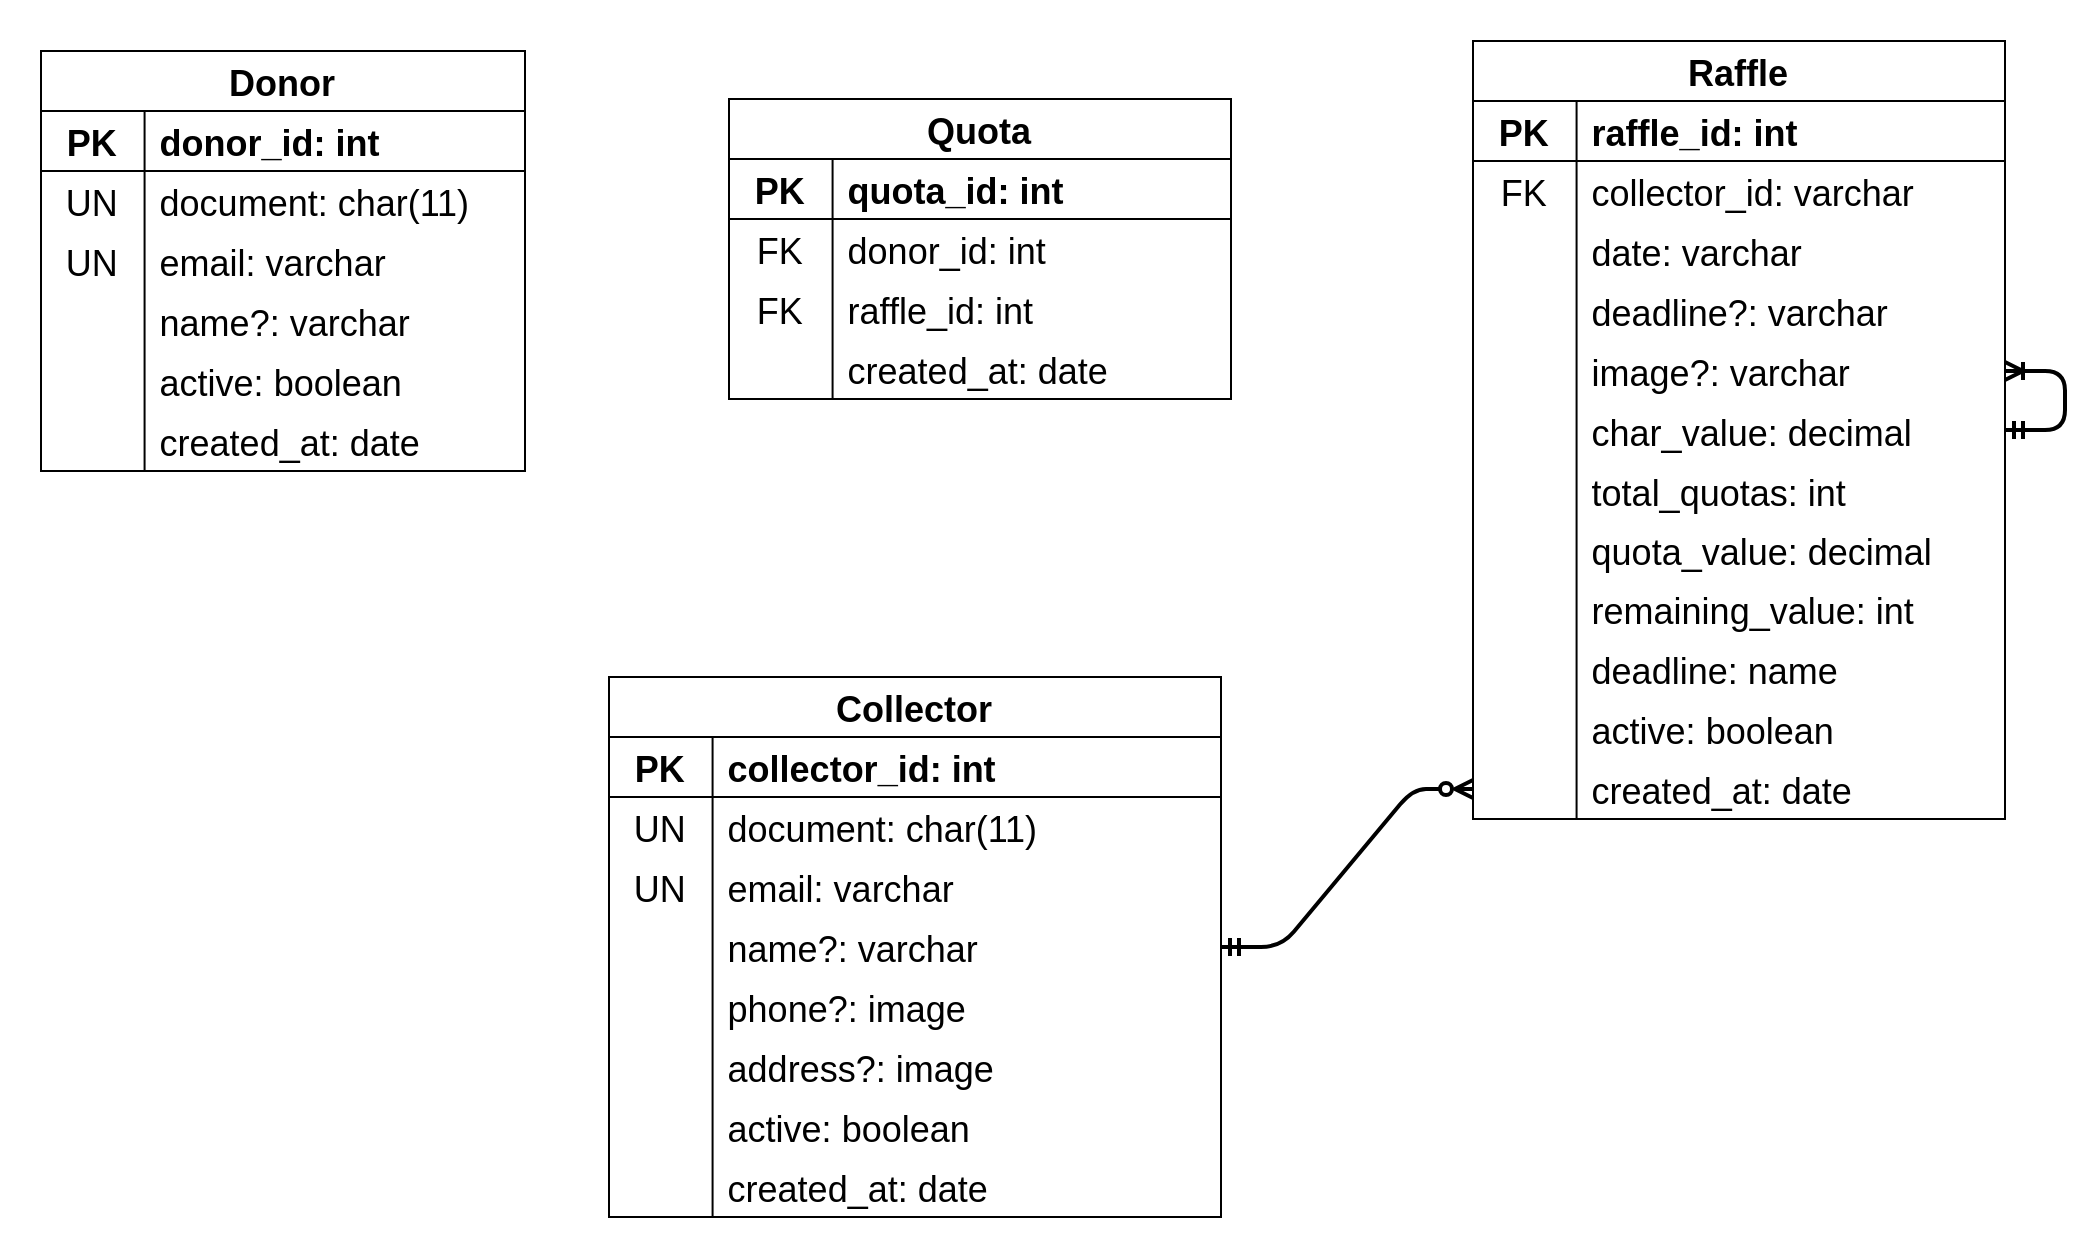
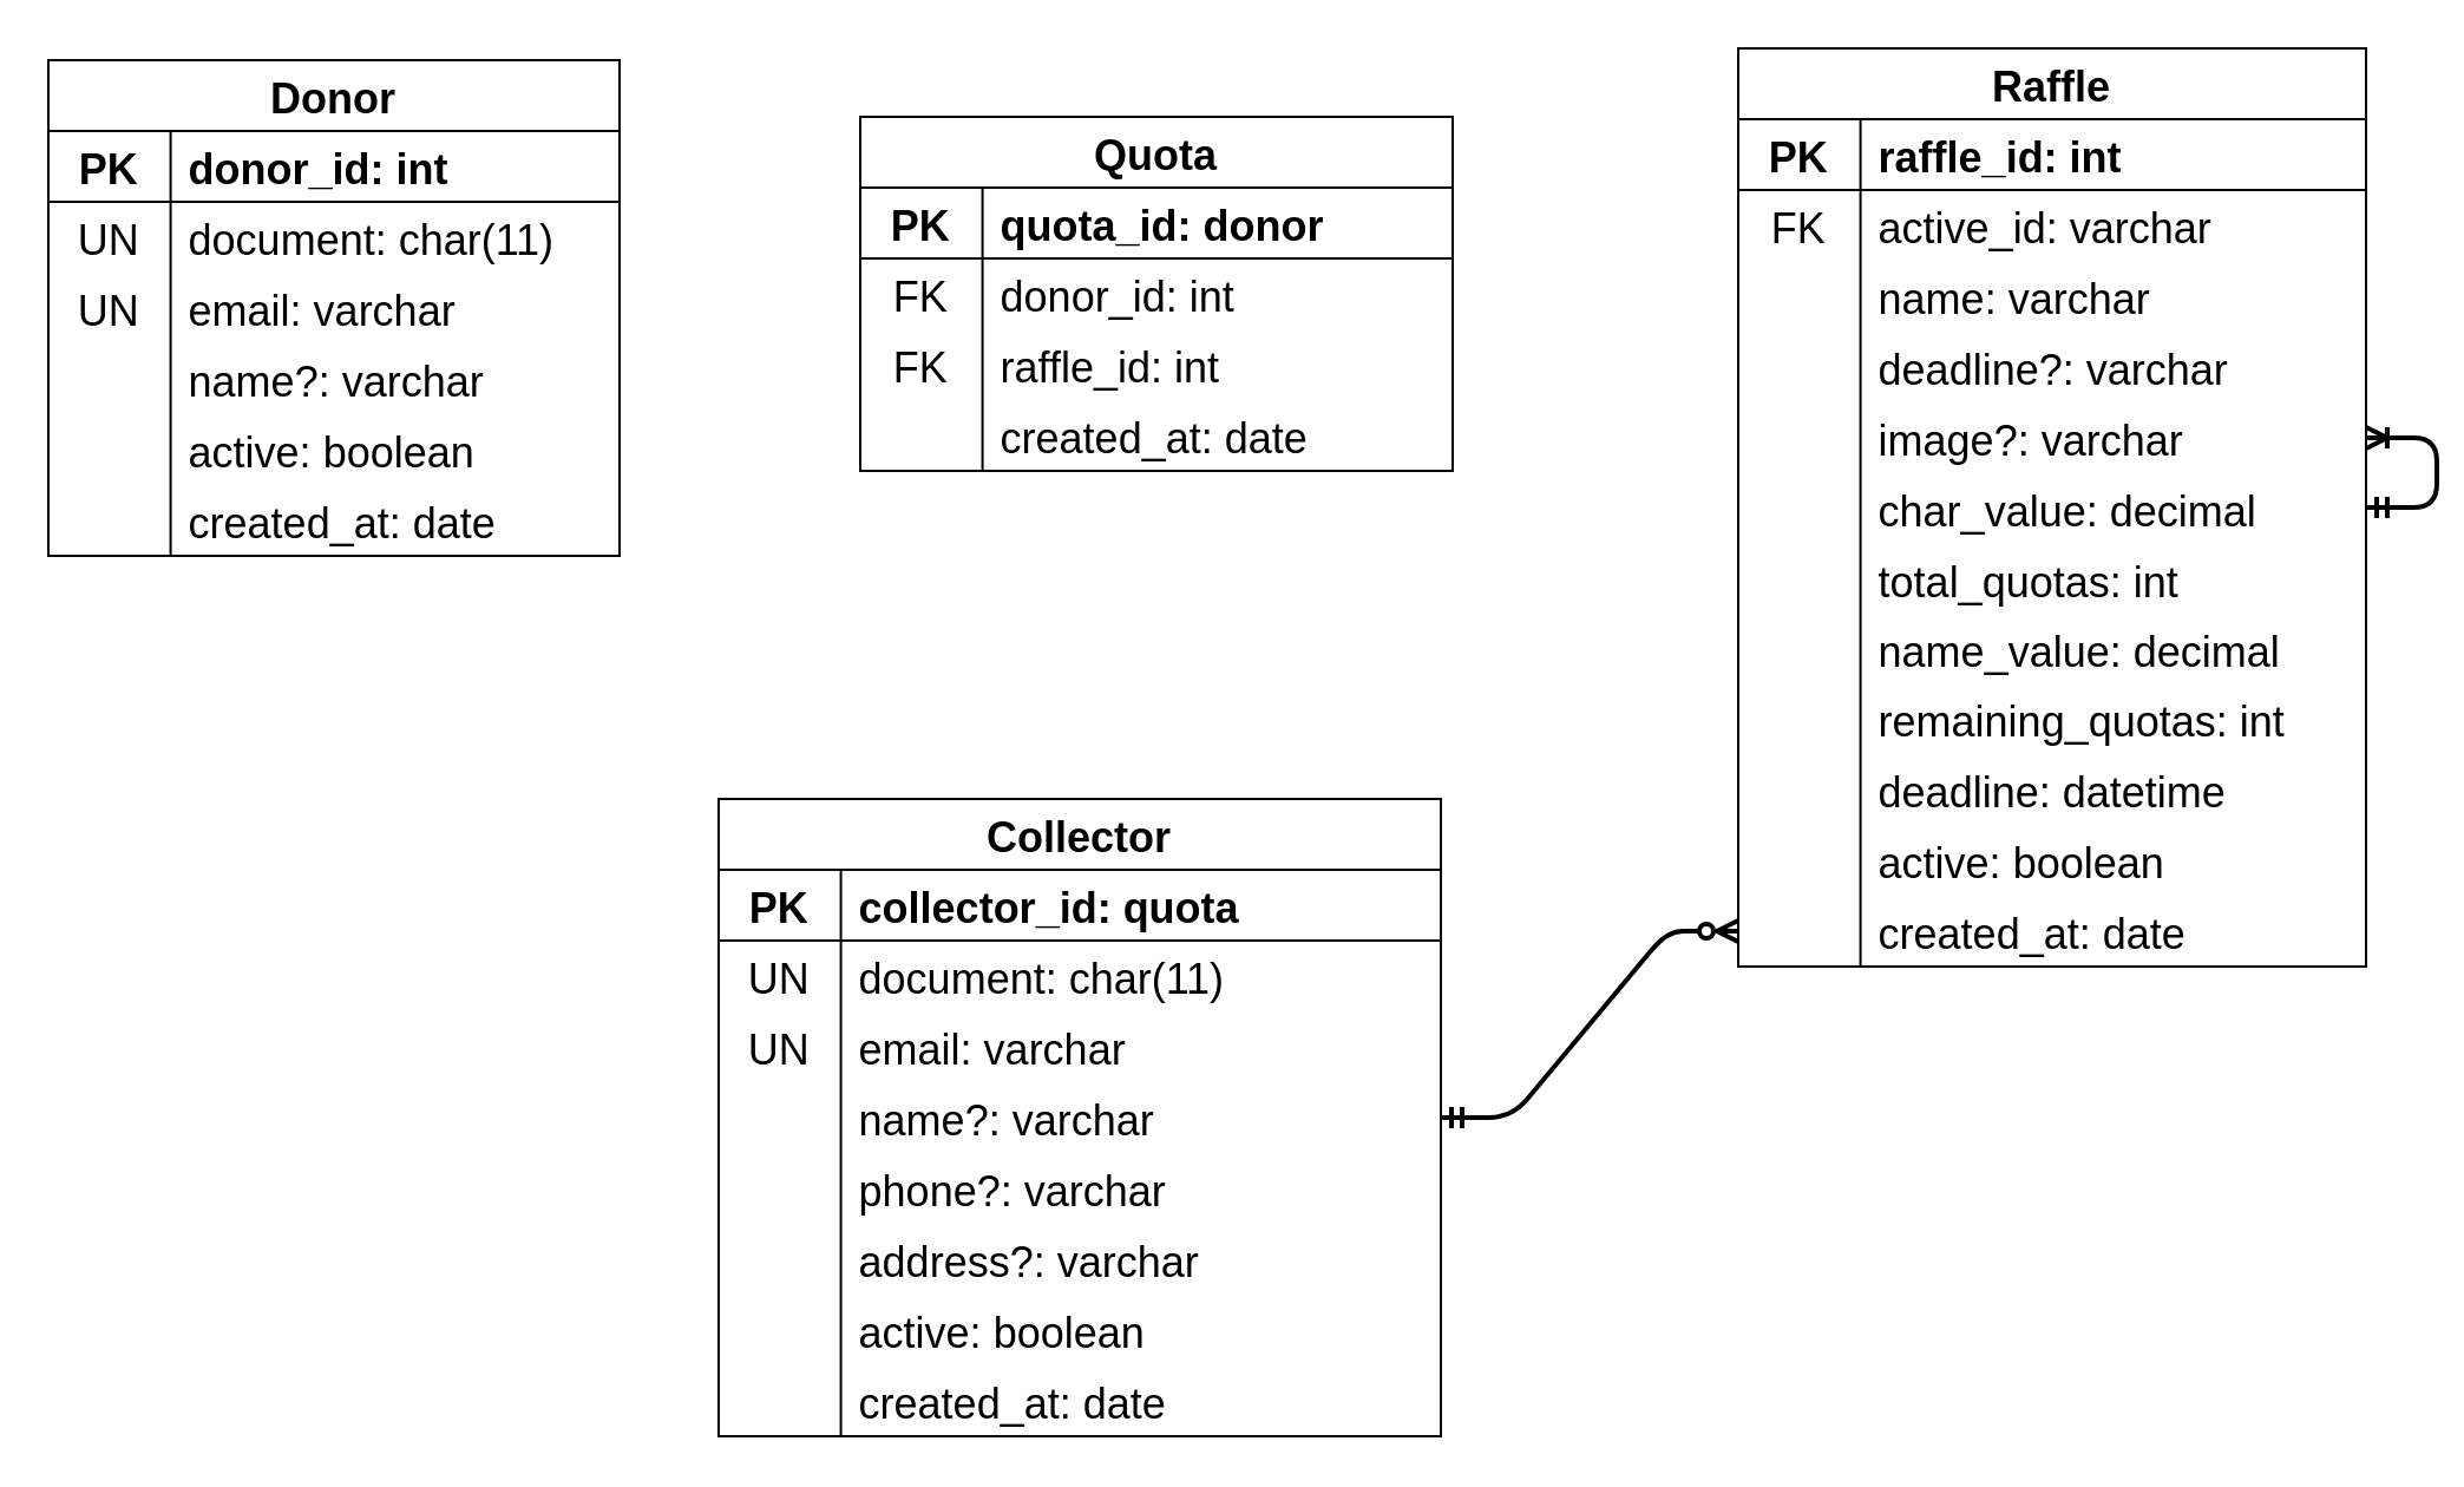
- <mxCell id="61" value="quota_id: int" style="shape=partialRectangle;connectable=0;fillColor=none;top=0;left=0;bottom=0;right=0;align=left;spacingLeft=6;fontStyle=1;overflow=hidden;fontSize=18;" parent="59" vertex="1"><mxGeometry x="51.789" width="199.211" height="30" as="geometry"><mxRectangle width="199.211" height="30" as="alternateBounds" /></mxGeometry></mxCell>
+ <mxCell id="61" value="quota_id: donor" style="shape=partialRectangle;connectable=0;fillColor=none;top=0;left=0;bottom=0;right=0;align=left;spacingLeft=6;fontStyle=1;overflow=hidden;fontSize=18;" parent="59" vertex="1"><mxGeometry x="51.789" width="199.211" height="30" as="geometry"><mxRectangle width="199.211" height="30" as="alternateBounds" /></mxGeometry></mxCell>
- <mxCell id="27" value="collector_id: varchar " style="shape=partialRectangle;connectable=0;fillColor=none;top=0;left=0;bottom=0;right=0;align=left;spacingLeft=6;overflow=hidden;fontSize=18;" parent="25" vertex="1"><mxGeometry x="51.789" width="214.211" height="30" as="geometry"><mxRectangle width="214.211" height="30" as="alternateBounds" /></mxGeometry></mxCell>
+ <mxCell id="27" value="active_id: varchar " style="shape=partialRectangle;connectable=0;fillColor=none;top=0;left=0;bottom=0;right=0;align=left;spacingLeft=6;overflow=hidden;fontSize=18;" parent="25" vertex="1"><mxGeometry x="51.789" width="214.211" height="30" as="geometry"><mxRectangle width="214.211" height="30" as="alternateBounds" /></mxGeometry></mxCell>
- <mxCell id="30" value="date: varchar" style="shape=partialRectangle;connectable=0;fillColor=none;top=0;left=0;bottom=0;right=0;align=left;spacingLeft=6;overflow=hidden;fontSize=18;" parent="28" vertex="1"><mxGeometry x="51.789" width="214.211" height="30" as="geometry"><mxRectangle width="214.211" height="30" as="alternateBounds" /></mxGeometry></mxCell>
+ <mxCell id="30" value="name: varchar" style="shape=partialRectangle;connectable=0;fillColor=none;top=0;left=0;bottom=0;right=0;align=left;spacingLeft=6;overflow=hidden;fontSize=18;" parent="28" vertex="1"><mxGeometry x="51.789" width="214.211" height="30" as="geometry"><mxRectangle width="214.211" height="30" as="alternateBounds" /></mxGeometry></mxCell>
- <mxCell id="45" value="quota_value: decimal" style="shape=partialRectangle;connectable=0;fillColor=none;top=0;left=0;bottom=0;right=0;align=left;spacingLeft=6;overflow=hidden;fontSize=18;" parent="43" vertex="1"><mxGeometry x="51.789" width="214.211" height="29" as="geometry"><mxRectangle width="214.211" height="29" as="alternateBounds" /></mxGeometry></mxCell>
+ <mxCell id="45" value="name_value: decimal" style="shape=partialRectangle;connectable=0;fillColor=none;top=0;left=0;bottom=0;right=0;align=left;spacingLeft=6;overflow=hidden;fontSize=18;" parent="43" vertex="1"><mxGeometry x="51.789" width="214.211" height="29" as="geometry"><mxRectangle width="214.211" height="29" as="alternateBounds" /></mxGeometry></mxCell>
- <mxCell id="48" value="remaining_value: int" style="shape=partialRectangle;connectable=0;fillColor=none;top=0;left=0;bottom=0;right=0;align=left;spacingLeft=6;overflow=hidden;fontSize=18;" parent="46" vertex="1"><mxGeometry x="51.789" width="214.211" height="30" as="geometry"><mxRectangle width="214.211" height="30" as="alternateBounds" /></mxGeometry></mxCell>
+ <mxCell id="48" value="remaining_quotas: int" style="shape=partialRectangle;connectable=0;fillColor=none;top=0;left=0;bottom=0;right=0;align=left;spacingLeft=6;overflow=hidden;fontSize=18;" parent="46" vertex="1"><mxGeometry x="51.789" width="214.211" height="30" as="geometry"><mxRectangle width="214.211" height="30" as="alternateBounds" /></mxGeometry></mxCell>
- <mxCell id="51" value="deadline: name" style="shape=partialRectangle;connectable=0;fillColor=none;top=0;left=0;bottom=0;right=0;align=left;spacingLeft=6;overflow=hidden;fontSize=18;" parent="49" vertex="1"><mxGeometry x="51.789" width="214.211" height="30" as="geometry"><mxRectangle width="214.211" height="30" as="alternateBounds" /></mxGeometry></mxCell>
+ <mxCell id="51" value="deadline: datetime" style="shape=partialRectangle;connectable=0;fillColor=none;top=0;left=0;bottom=0;right=0;align=left;spacingLeft=6;overflow=hidden;fontSize=18;" parent="49" vertex="1"><mxGeometry x="51.789" width="214.211" height="30" as="geometry"><mxRectangle width="214.211" height="30" as="alternateBounds" /></mxGeometry></mxCell>
- <mxCell id="74" value="collector_id: int" style="shape=partialRectangle;connectable=0;fillColor=none;top=0;left=0;bottom=0;right=0;align=left;spacingLeft=6;fontStyle=1;overflow=hidden;fontSize=18;" parent="72" vertex="1"><mxGeometry x="51.789" width="254.211" height="30" as="geometry"><mxRectangle width="254.211" height="30" as="alternateBounds" /></mxGeometry></mxCell>
+ <mxCell id="74" value="collector_id: quota" style="shape=partialRectangle;connectable=0;fillColor=none;top=0;left=0;bottom=0;right=0;align=left;spacingLeft=6;fontStyle=1;overflow=hidden;fontSize=18;" parent="72" vertex="1"><mxGeometry x="51.789" width="254.211" height="30" as="geometry"><mxRectangle width="254.211" height="30" as="alternateBounds" /></mxGeometry></mxCell>
- <mxCell id="86" value="phone?: image" style="shape=partialRectangle;connectable=0;fillColor=none;top=0;left=0;bottom=0;right=0;align=left;spacingLeft=6;overflow=hidden;fontSize=18;" parent="84" vertex="1"><mxGeometry x="51.789" width="254.211" height="30" as="geometry"><mxRectangle width="254.211" height="30" as="alternateBounds" /></mxGeometry></mxCell>
+ <mxCell id="86" value="phone?: varchar" style="shape=partialRectangle;connectable=0;fillColor=none;top=0;left=0;bottom=0;right=0;align=left;spacingLeft=6;overflow=hidden;fontSize=18;" parent="84" vertex="1"><mxGeometry x="51.789" width="254.211" height="30" as="geometry"><mxRectangle width="254.211" height="30" as="alternateBounds" /></mxGeometry></mxCell>
- <mxCell id="89" value="address?: image" style="shape=partialRectangle;connectable=0;fillColor=none;top=0;left=0;bottom=0;right=0;align=left;spacingLeft=6;overflow=hidden;fontSize=18;" parent="87" vertex="1"><mxGeometry x="51.789" width="254.211" height="30" as="geometry"><mxRectangle width="254.211" height="30" as="alternateBounds" /></mxGeometry></mxCell>
+ <mxCell id="89" value="address?: varchar" style="shape=partialRectangle;connectable=0;fillColor=none;top=0;left=0;bottom=0;right=0;align=left;spacingLeft=6;overflow=hidden;fontSize=18;" parent="87" vertex="1"><mxGeometry x="51.789" width="254.211" height="30" as="geometry"><mxRectangle width="254.211" height="30" as="alternateBounds" /></mxGeometry></mxCell>
